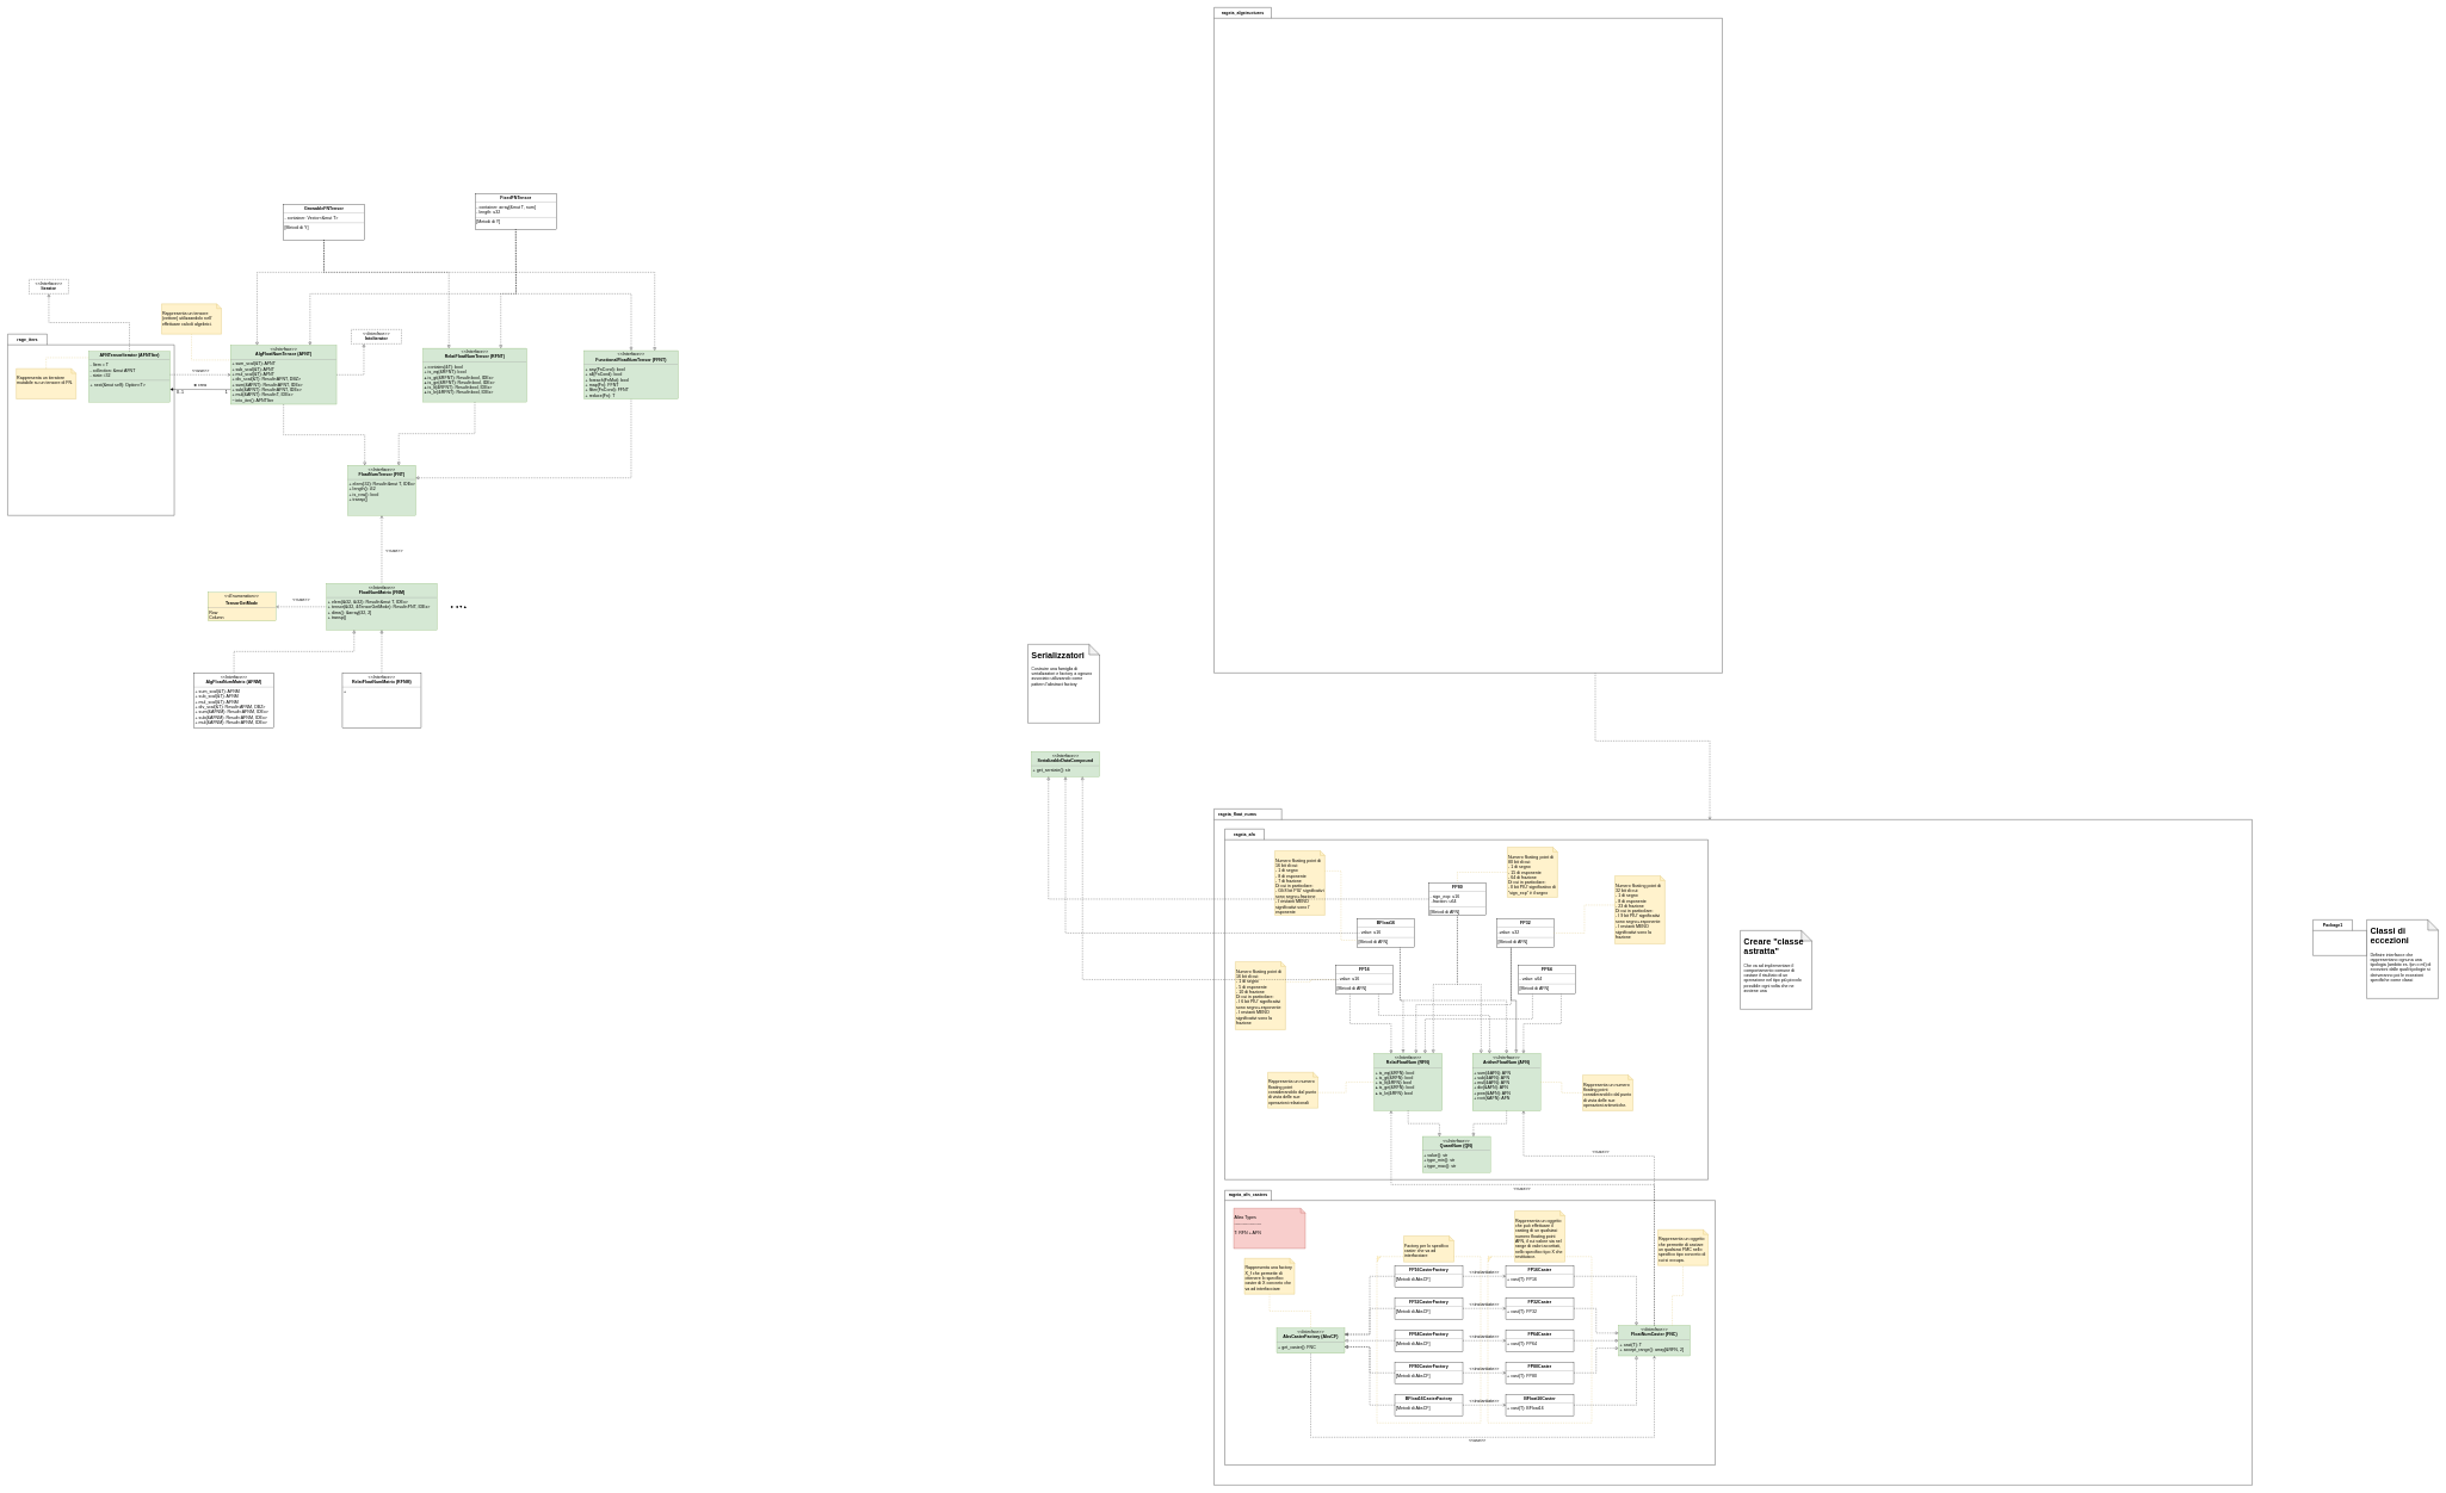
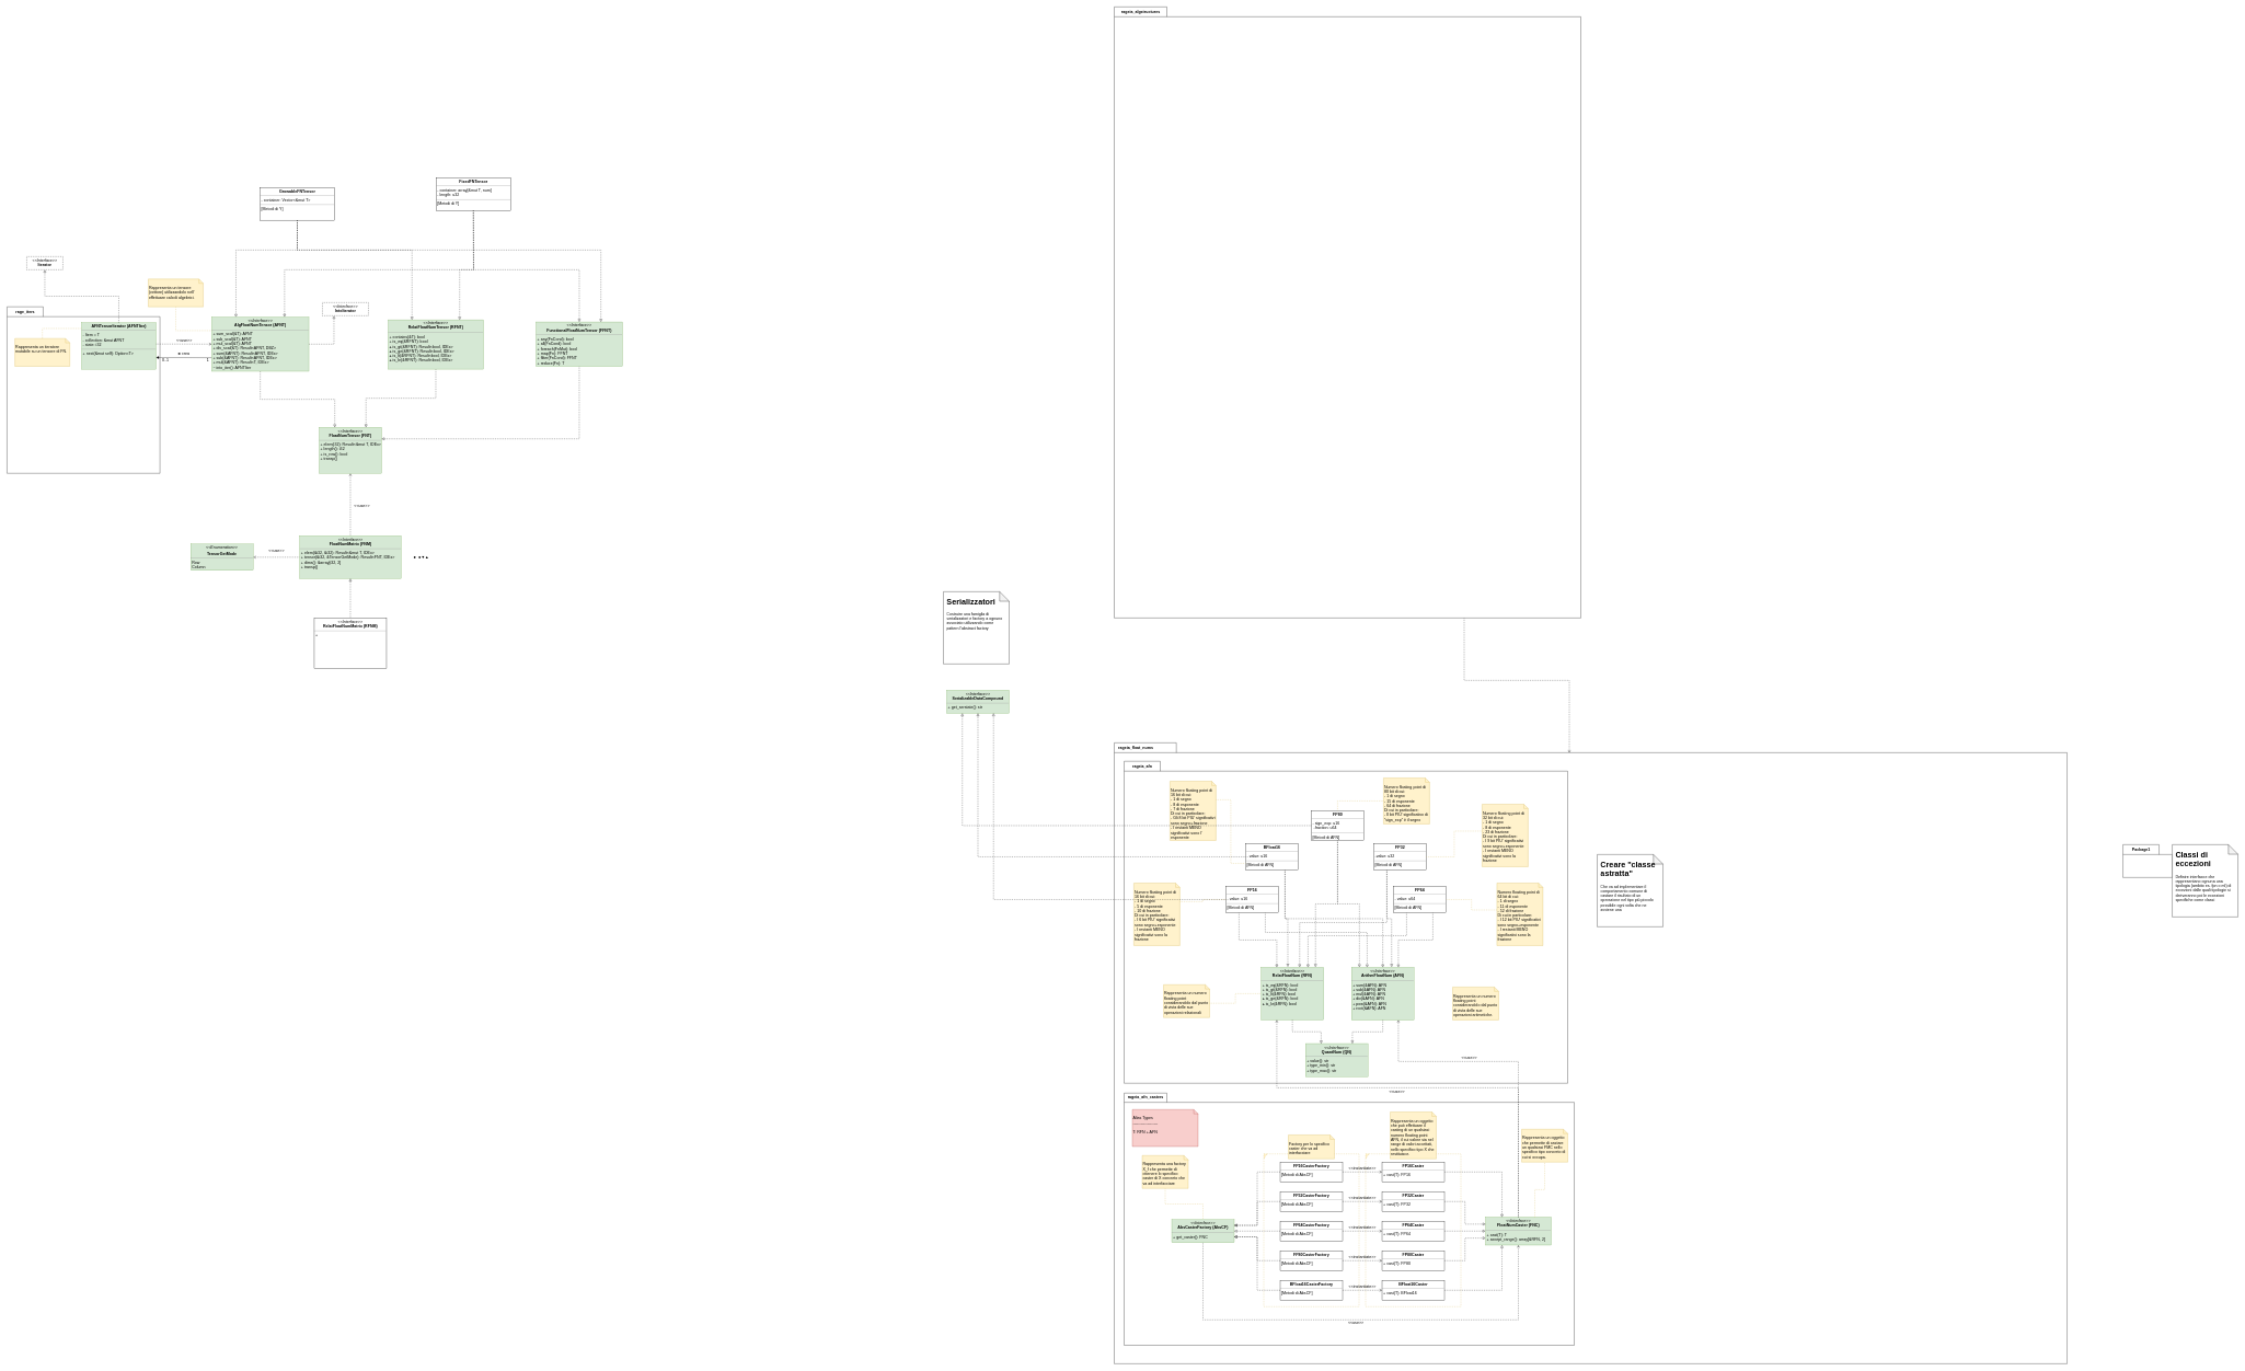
- <mxCell id="138" value="&lt;p style=&quot;margin: 0px ; margin-top: 4px ; text-align: center&quot;&gt;&lt;i&gt;&amp;lt;&amp;lt;Enumeration&amp;gt;&amp;gt;&lt;/i&gt;&lt;/p&gt;&lt;p style=&quot;margin: 0px ; margin-top: 4px ; text-align: center&quot;&gt;&lt;b style=&quot;line-height: 120%&quot;&gt;TensorGetMode&lt;/b&gt;&lt;/p&gt;&lt;hr size=&quot;1&quot;&gt;&lt;p style=&quot;margin: 0px ; margin-left: 4px&quot;&gt;Row&lt;/p&gt;&lt;p style=&quot;margin: 0px ; margin-left: 4px&quot;&gt;Column&lt;/p&gt;" style="verticalAlign=top;align=left;overflow=fill;fontSize=12;fontFamily=Helvetica;html=1;rounded=0;shadow=0;comic=0;labelBackgroundColor=none;strokeWidth=1;fillColor=#fff2cc;strokeColor=#82b366;" parent="1" vertex="1"><mxGeometry x="580.17" y="1655" width="190" height="80" as="geometry" /></mxCell>
+ <mxCell id="138" value="&lt;p style=&quot;margin: 0px ; margin-top: 4px ; text-align: center&quot;&gt;&lt;i&gt;&amp;lt;&amp;lt;Enumeration&amp;gt;&amp;gt;&lt;/i&gt;&lt;/p&gt;&lt;p style=&quot;margin: 0px ; margin-top: 4px ; text-align: center&quot;&gt;&lt;b style=&quot;line-height: 120%&quot;&gt;TensorGetMode&lt;/b&gt;&lt;/p&gt;&lt;hr size=&quot;1&quot;&gt;&lt;p style=&quot;margin: 0px ; margin-left: 4px&quot;&gt;Row&lt;/p&gt;&lt;p style=&quot;margin: 0px ; margin-left: 4px&quot;&gt;Column&lt;/p&gt;" style="verticalAlign=top;align=left;overflow=fill;fontSize=12;fontFamily=Helvetica;html=1;rounded=0;shadow=0;comic=0;labelBackgroundColor=none;strokeWidth=1;fillColor=#d5e8d4;strokeColor=#82b366;" parent="1" vertex="1"><mxGeometry x="580.17" y="1655" width="190" height="80" as="geometry" /></mxCell>
- <mxCell id="140" style="edgeStyle=orthogonalEdgeStyle;rounded=0;orthogonalLoop=1;jettySize=auto;html=1;entryX=0.25;entryY=1;entryDx=0;entryDy=0;dashed=1;endArrow=block;endFill=0;exitX=0.5;exitY=0;exitDx=0;exitDy=0;" parent="1" source="141" target="126" edge="1"><mxGeometry relative="1" as="geometry" /></mxCell>
- <mxCell id="141" value="&lt;p style=&quot;margin: 0px ; margin-top: 4px ; text-align: center&quot;&gt;&lt;i&gt;&amp;lt;&amp;lt;Interface&amp;gt;&amp;gt;&lt;/i&gt;&lt;br&gt;&lt;b&gt;AlgFloatNumMatrix (AFNM)&lt;/b&gt;&lt;/p&gt;&lt;hr size=&quot;1&quot;&gt;&lt;p style=&quot;margin: 0px 0px 0px 4px&quot;&gt;+ sum_scal(&amp;amp;T): AFNM&lt;br&gt;&lt;/p&gt;&lt;p style=&quot;margin: 0px 0px 0px 4px&quot;&gt;+ sub_scal(&amp;amp;T): AFNM&lt;/p&gt;&lt;p style=&quot;margin: 0px 0px 0px 4px&quot;&gt;+ mul_scal(&amp;amp;T): AFNM&lt;/p&gt;&lt;p style=&quot;margin: 0px 0px 0px 4px&quot;&gt;+ div_scal(&amp;amp;T): Result&amp;lt;A&lt;span style=&quot;text-align: center&quot;&gt;FNM&lt;/span&gt;, DBZ&amp;gt;&lt;br&gt;&lt;/p&gt;&lt;p style=&quot;margin: 0px 0px 0px 4px&quot;&gt;+ sum(&amp;amp;AFNM): Result&amp;lt;AFNM, IDEx&amp;gt;&lt;/p&gt;&lt;p style=&quot;margin: 0px 0px 0px 4px&quot;&gt;+ sub(&amp;amp;AFNM): Result&amp;lt;AFNM, IDEx&amp;gt;&amp;nbsp;&lt;/p&gt;&lt;p style=&quot;margin: 0px 0px 0px 4px&quot;&gt;+ mul(&amp;amp;AFNM): Result&amp;lt;AFNM, IDEx&amp;gt;&lt;/p&gt;" style="verticalAlign=top;align=left;overflow=fill;fontSize=12;fontFamily=Helvetica;html=1;rounded=0;shadow=0;comic=0;labelBackgroundColor=none;strokeWidth=1" parent="1" vertex="1"><mxGeometry x="541" y="1880" width="224.1" height="155" as="geometry" /></mxCell>
+ <mxCell id="38" style="edgeStyle=orthogonalEdgeStyle;rounded=0;orthogonalLoop=1;jettySize=auto;html=1;entryX=1;entryY=0.5;entryDx=0;entryDy=0;dashed=1;startSize=6;sourcePerimeterSpacing=0;endArrow=none;endFill=0;targetPerimeterSpacing=0;strokeWidth=1;fillColor=#fff2cc;strokeColor=#d6b656;exitX=0;exitY=0.43;exitDx=0;exitDy=0;exitPerimeter=0;" parent="9" source="32" target="29" edge="1"><mxGeometry relative="1" as="geometry"><mxPoint x="-520.34" y="718.25" as="targetPoint" /></mxGeometry></mxCell>
+ <mxCell id="32" value="Numero floating point di 64 bit di cui:&lt;br&gt;- 1 di segno&lt;br&gt;- 11 di esponente&lt;br&gt;- 52 di frazione&lt;br&gt;Di cui in particolare:&lt;br&gt;- I 12 bit PIU' significativi sono segno+esponente&lt;br&gt;- I restanti MENO significativi sono la frazione" style="shape=note2;boundedLbl=1;whiteSpace=wrap;html=1;size=13;verticalAlign=top;align=left;fillColor=#fff2cc;strokeColor=#d6b656;" parent="9" vertex="1"><mxGeometry x="1134.66" y="370.75" width="140" height="190" as="geometry" /></mxCell>
- <mxCell id="25" style="edgeStyle=orthogonalEdgeStyle;rounded=0;orthogonalLoop=1;jettySize=auto;html=1;exitX=0.25;exitY=1;exitDx=0;exitDy=0;entryX=0.642;entryY=-0.007;entryDx=0;entryDy=0;entryPerimeter=0;dashed=0;endArrow=block;endFill=0;" parent="9" source="26" target="11" edge="1"><mxGeometry relative="1" as="geometry" /></mxCell>
+ <mxCell id="25" style="edgeStyle=orthogonalEdgeStyle;rounded=0;orthogonalLoop=1;jettySize=auto;html=1;exitX=0.25;exitY=1;exitDx=0;exitDy=0;entryX=0.642;entryY=-0.007;entryDx=0;entryDy=0;entryPerimeter=0;dashed=1;endArrow=block;endFill=0;" parent="9" source="26" target="11" edge="1"><mxGeometry relative="1" as="geometry" /></mxCell>
- <mxCell id="33" style="edgeStyle=orthogonalEdgeStyle;rounded=0;orthogonalLoop=1;jettySize=auto;html=1;entryX=1;entryY=0.5;entryDx=0;entryDy=0;dashed=1;startSize=6;sourcePerimeterSpacing=0;endArrow=none;endFill=0;targetPerimeterSpacing=0;strokeWidth=1;fillColor=#fff2cc;strokeColor=#d6b656;exitX=0;exitY=0.5;exitDx=0;exitDy=0;exitPerimeter=0;" parent="9" source="10" target="11" edge="1"><mxGeometry relative="1" as="geometry" /></mxCell>
